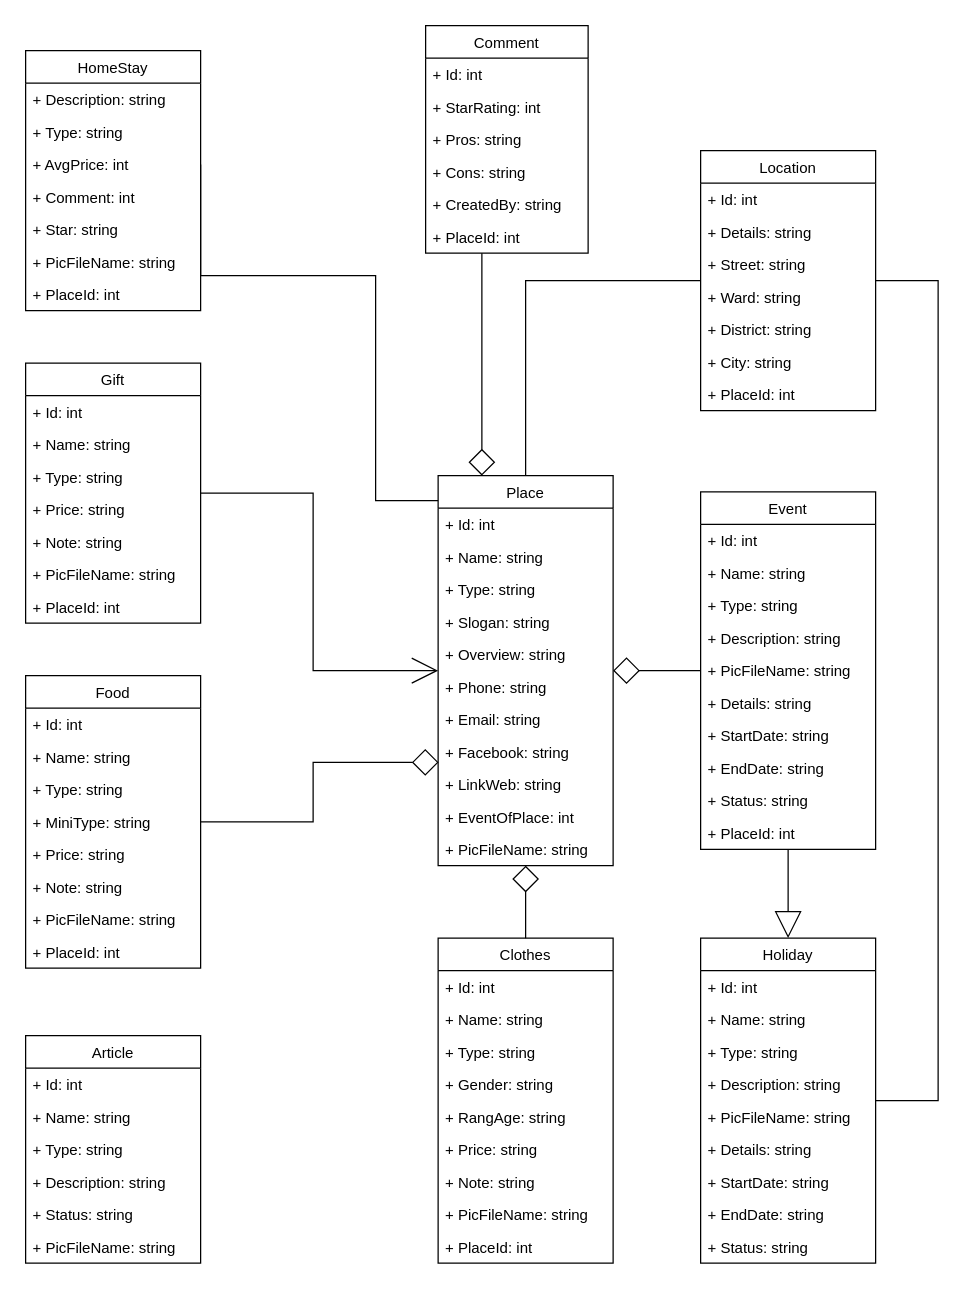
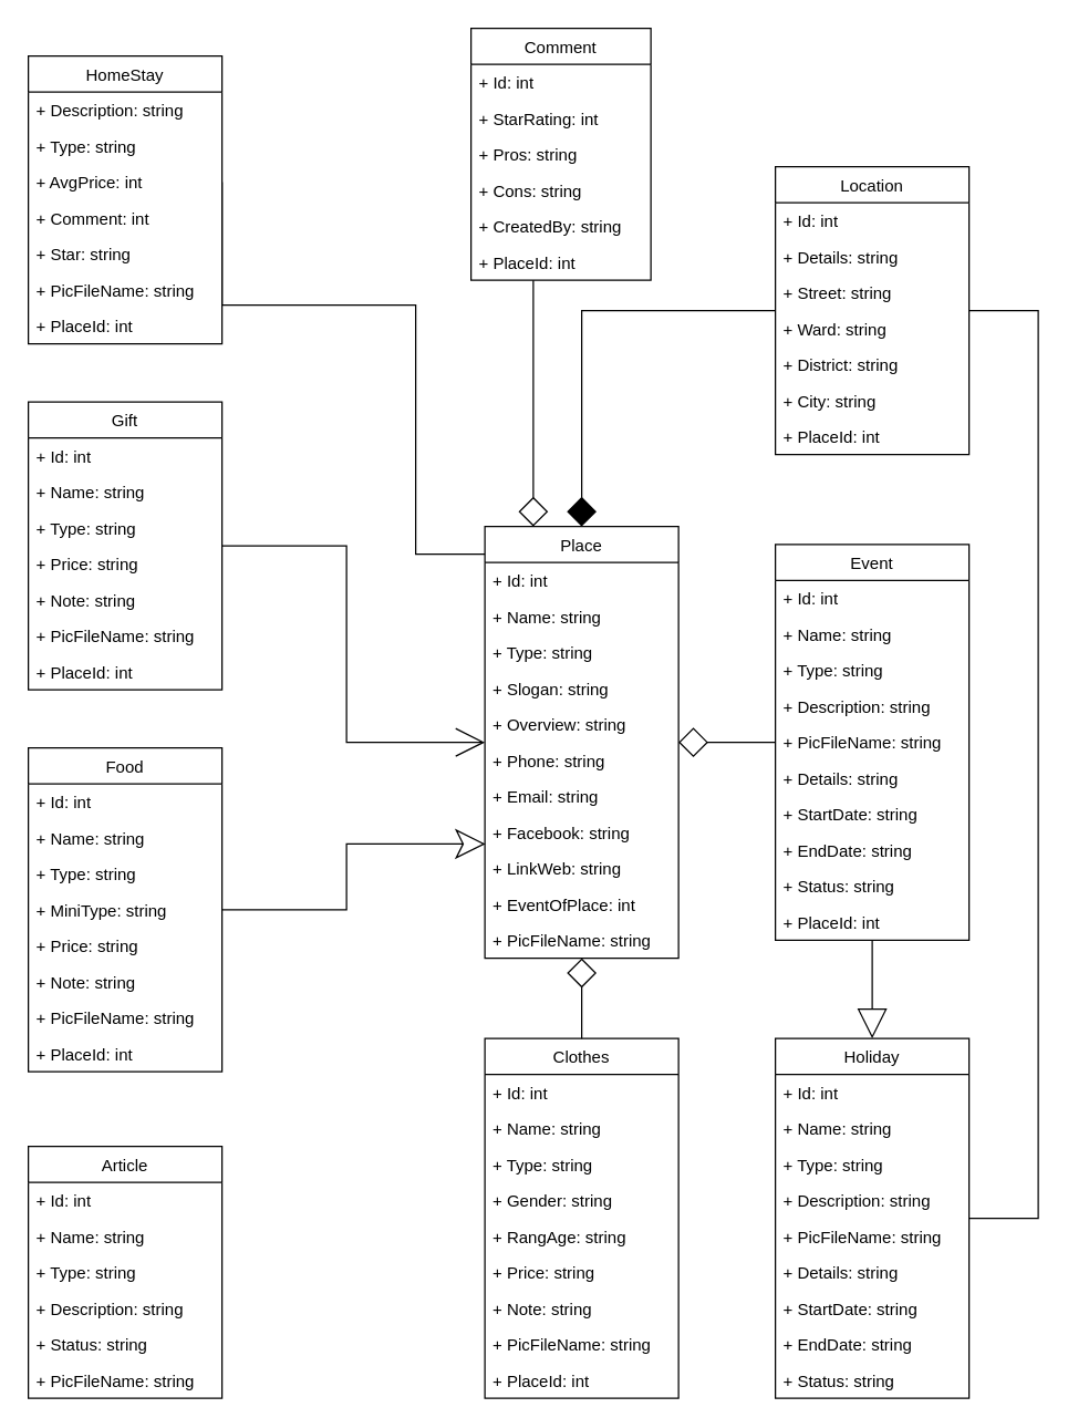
- <mxCell id="27" style="edgeStyle=orthogonalEdgeStyle;rounded=0;orthogonalLoop=1;jettySize=auto;html=1;startSize=19;endArrow=none;endFill=1;endSize=19;" parent="1" source="28" target="2" edge="1"><mxGeometry relative="1" as="geometry" /></mxCell>
+ <mxCell id="27" style="edgeStyle=orthogonalEdgeStyle;rounded=0;orthogonalLoop=1;jettySize=auto;html=1;startSize=19;endArrow=diamond;endFill=1;endSize=19;" parent="1" source="28" target="2" edge="1"><mxGeometry relative="1" as="geometry" /></mxCell>
- <mxCell id="54" style="edgeStyle=orthogonalEdgeStyle;rounded=0;orthogonalLoop=1;jettySize=auto;html=1;startSize=19;endArrow=diamond;endFill=0;endSize=19;entryX=0.003;entryY=-0.177;entryDx=0;entryDy=0;entryPerimeter=0;" parent="1" source="55" target="11" edge="1"><mxGeometry relative="1" as="geometry" /></mxCell>
+ <mxCell id="54" style="edgeStyle=orthogonalEdgeStyle;rounded=0;orthogonalLoop=1;jettySize=auto;html=1;startSize=19;endArrow=classic;endFill=0;endSize=19;entryX=0.003;entryY=-0.177;entryDx=0;entryDy=0;entryPerimeter=0;" parent="1" source="55" target="11" edge="1"><mxGeometry relative="1" as="geometry" /></mxCell>
